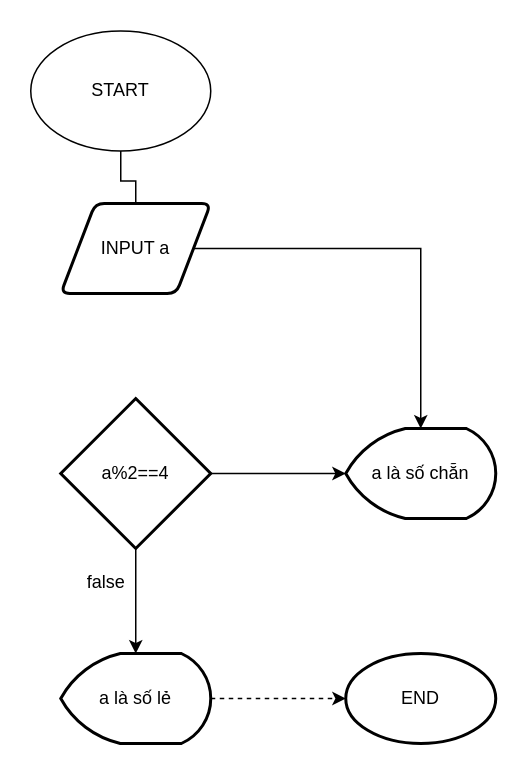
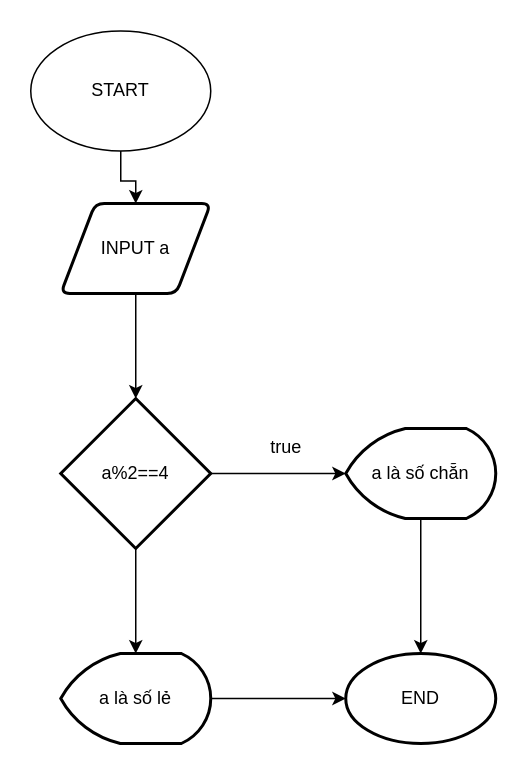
- <mxCell id="2" style="edgeStyle=orthogonalEdgeStyle;rounded=0;orthogonalLoop=1;jettySize=auto;html=1;endArrow=none;" parent="1" source="3" target="4" edge="1"><mxGeometry relative="1" as="geometry" /></mxCell>
+ <mxCell id="2" style="edgeStyle=orthogonalEdgeStyle;rounded=0;orthogonalLoop=1;jettySize=auto;html=1;" parent="1" source="3" target="4" edge="1"><mxGeometry relative="1" as="geometry" /></mxCell>
- <mxCell id="8" style="edgeStyle=orthogonalEdgeStyle;rounded=0;orthogonalLoop=1;jettySize=auto;html=1;" parent="1" source="4" target="10" edge="1"><mxGeometry relative="1" as="geometry" /></mxCell>
+ <mxCell id="8" style="edgeStyle=orthogonalEdgeStyle;rounded=0;orthogonalLoop=1;jettySize=auto;html=1;entryX=0.5;entryY=0;entryDx=0;entryDy=0;entryPerimeter=0;" parent="1" source="4" target="7" edge="1"><mxGeometry relative="1" as="geometry" /></mxCell>
+ <mxCell id="14" value="true" style="text;html=1;align=center;verticalAlign=middle;resizable=0;points=[];autosize=1;strokeColor=none;fillColor=none;" vertex="1" parent="1"><mxGeometry x="170" y="283" width="40" height="30" as="geometry" /></mxCell>
+ <mxCell id="13" style="edgeStyle=orthogonalEdgeStyle;rounded=0;orthogonalLoop=1;jettySize=auto;html=1;entryX=0.5;entryY=0;entryDx=0;entryDy=0;entryPerimeter=0;" parent="1" source="10" target="11" edge="1"><mxGeometry relative="1" as="geometry" /></mxCell>
- <mxCell id="15" value="false" style="text;html=1;align=center;verticalAlign=middle;resizable=0;points=[];autosize=1;strokeColor=none;fillColor=none;" vertex="1" parent="1"><mxGeometry x="45" y="373" width="50" height="30" as="geometry" /></mxCell>
- <mxCell id="12" style="edgeStyle=orthogonalEdgeStyle;rounded=0;orthogonalLoop=1;jettySize=auto;html=1;entryX=0;entryY=0.5;entryDx=0;entryDy=0;entryPerimeter=0;dashed=1;" parent="1" source="9" target="11" edge="1"><mxGeometry relative="1" as="geometry" /></mxCell>
+ <mxCell id="12" style="edgeStyle=orthogonalEdgeStyle;rounded=0;orthogonalLoop=1;jettySize=auto;html=1;entryX=0;entryY=0.5;entryDx=0;entryDy=0;entryPerimeter=0;" parent="1" source="9" target="11" edge="1"><mxGeometry relative="1" as="geometry" /></mxCell>
